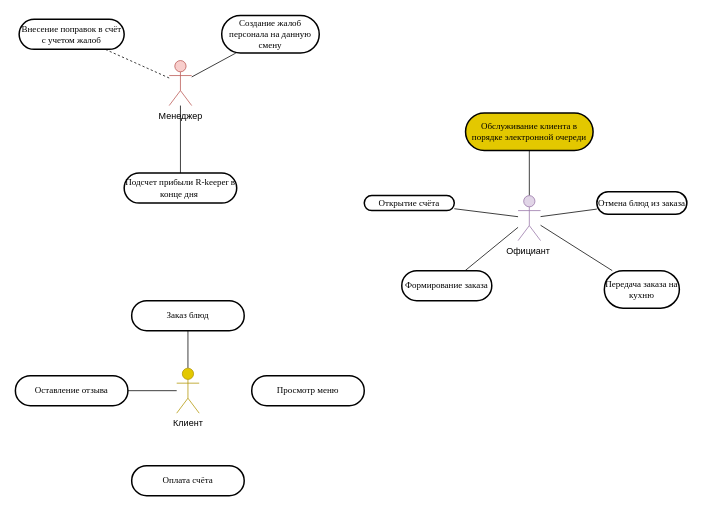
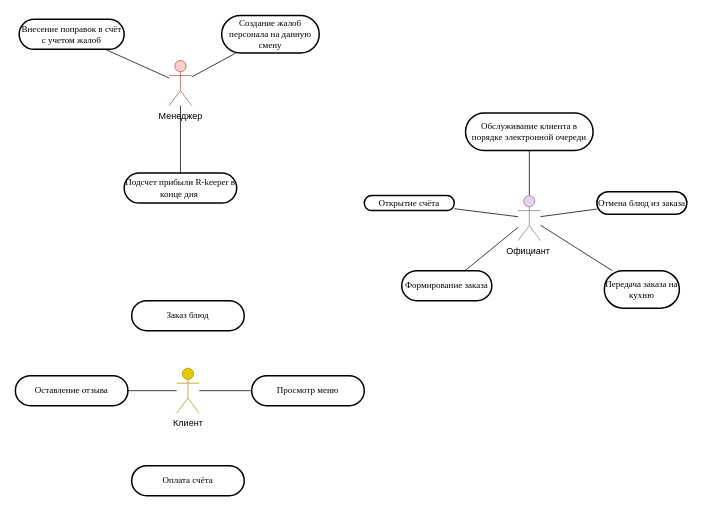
- <mxCell id="12" style="edgeStyle=none;orthogonalLoop=1;jettySize=auto;html=1;endArrow=none;endFill=0;strokeColor=default;dashed=1;" edge="1" parent="1" source="13" target="2"><mxGeometry relative="1" as="geometry" /></mxCell>
+ <mxCell id="12" style="edgeStyle=none;orthogonalLoop=1;jettySize=auto;html=1;endArrow=none;endFill=0;strokeColor=default;" edge="1" parent="1" source="13" target="2"><mxGeometry relative="1" as="geometry" /></mxCell>
- <mxCell id="5" value="Обслуживание клиента в порядке электронной очереди" style="whiteSpace=wrap;html=1;rounded=1;shadow=0;comic=0;labelBackgroundColor=none;strokeWidth=2;fontFamily=Verdana;fontSize=12;align=center;arcSize=50;fillColor=#e3c800;" parent="1" vertex="1"><mxGeometry x="620" y="150" width="170" height="50" as="geometry" /></mxCell>
+ <mxCell id="5" value="Обслуживание клиента в порядке электронной очереди" style="whiteSpace=wrap;html=1;rounded=1;shadow=0;comic=0;labelBackgroundColor=none;strokeWidth=2;fontFamily=Verdana;fontSize=12;align=center;arcSize=50;" parent="1" vertex="1"><mxGeometry x="620" y="150" width="170" height="50" as="geometry" /></mxCell>
- <mxCell id="20" value="" style="edgeStyle=none;orthogonalLoop=1;jettySize=auto;html=1;endArrow=none;endFill=0;strokeColor=default;" edge="1" parent="1" source="22" target="23"><mxGeometry relative="1" as="geometry" /></mxCell>
+ <mxCell id="20" value="" style="edgeStyle=none;orthogonalLoop=1;jettySize=auto;html=1;endArrow=none;endFill=0;strokeColor=default;" edge="1" parent="1" source="22" target="24"><mxGeometry relative="1" as="geometry" /></mxCell>
